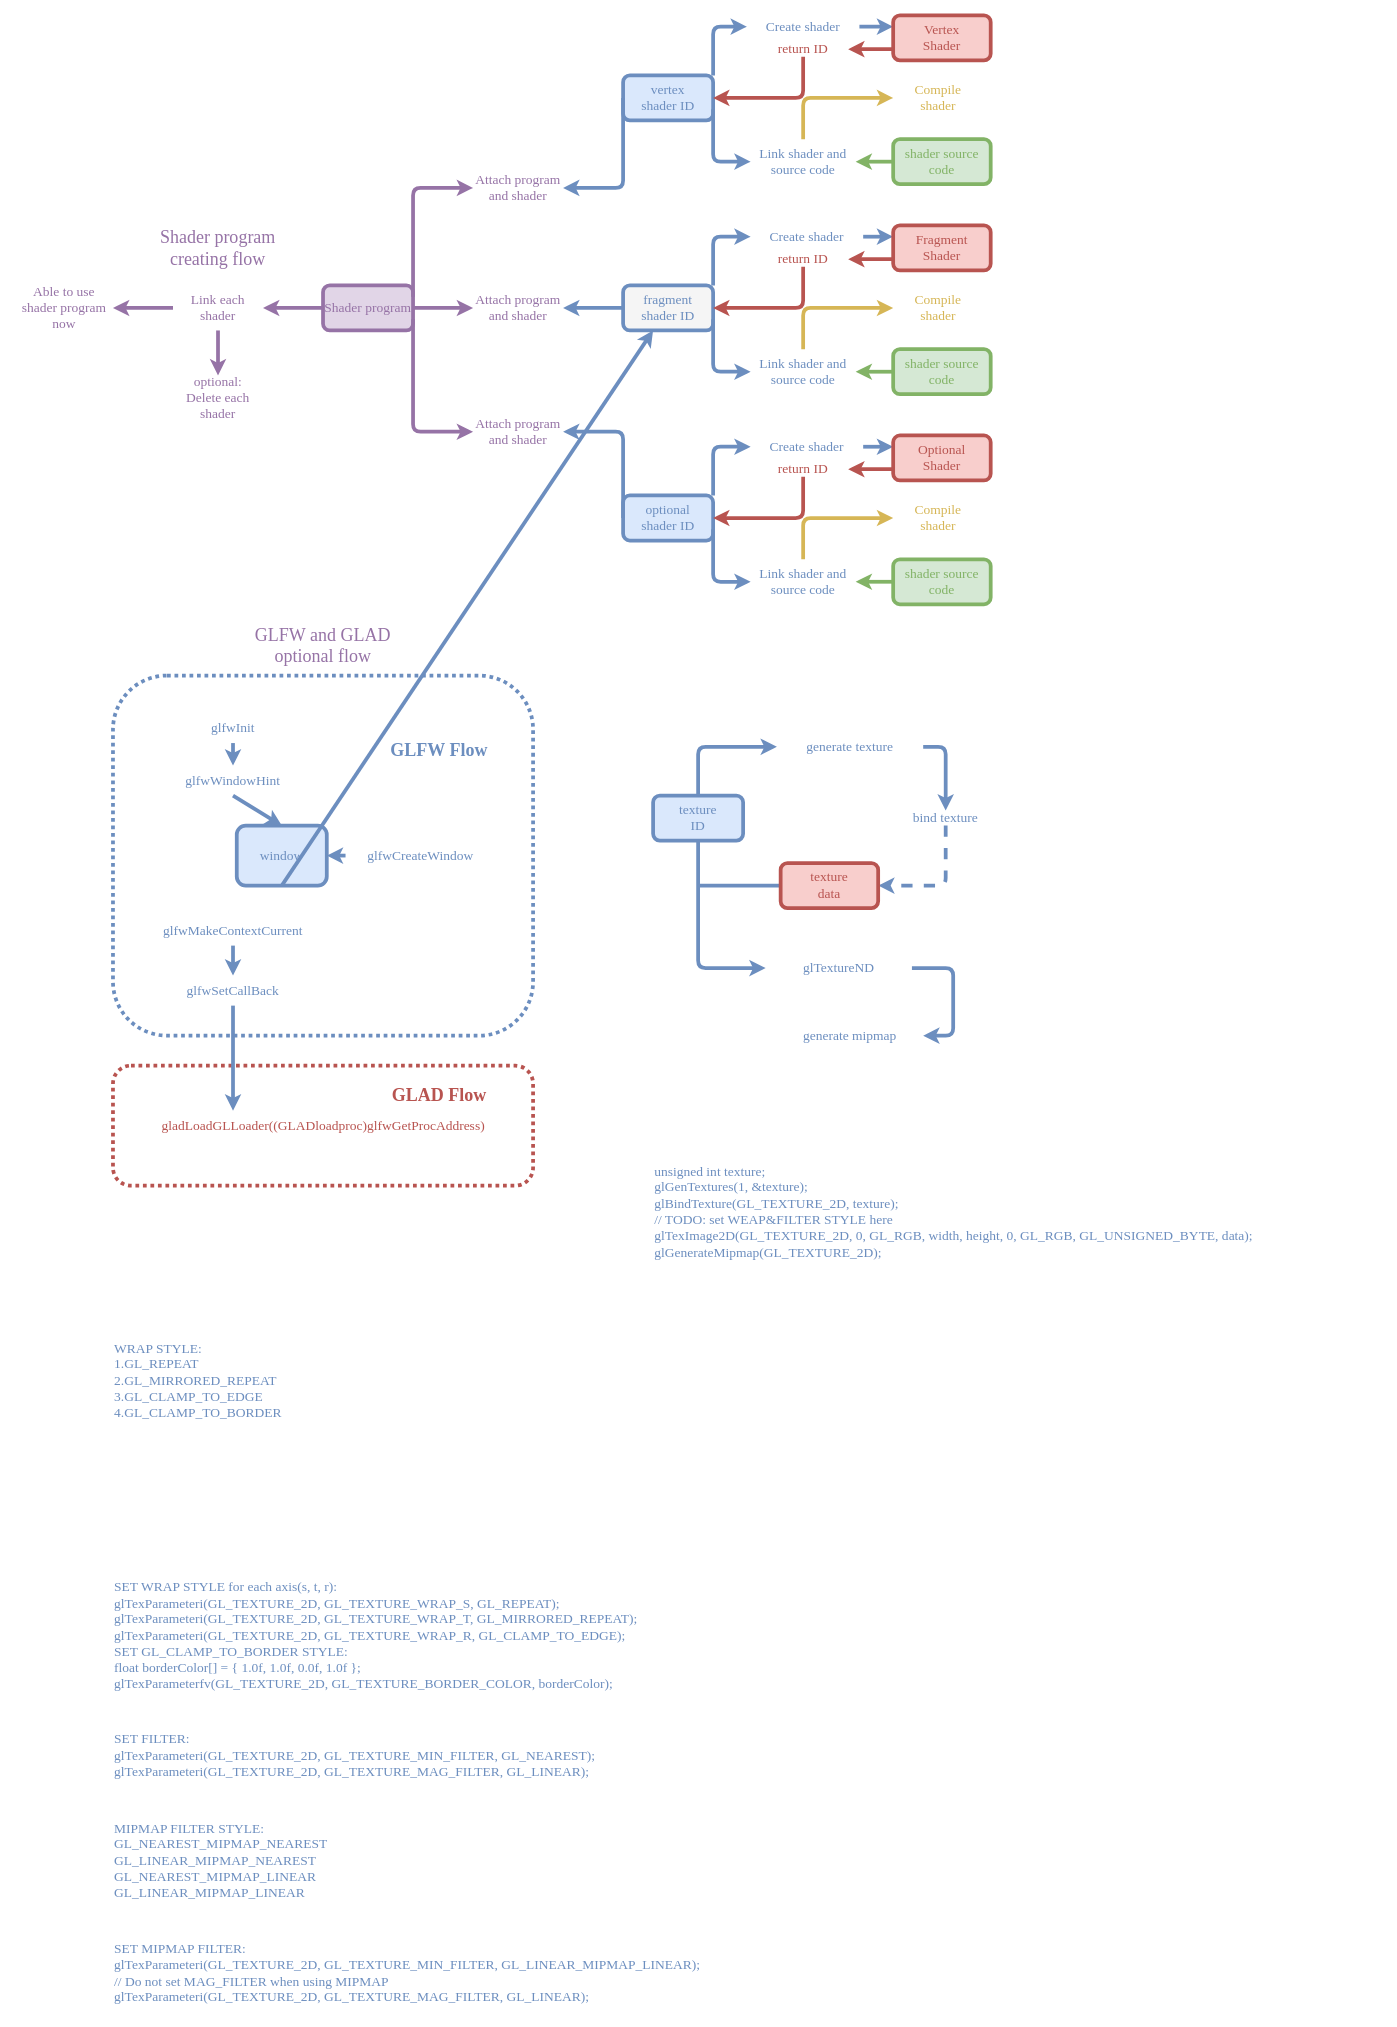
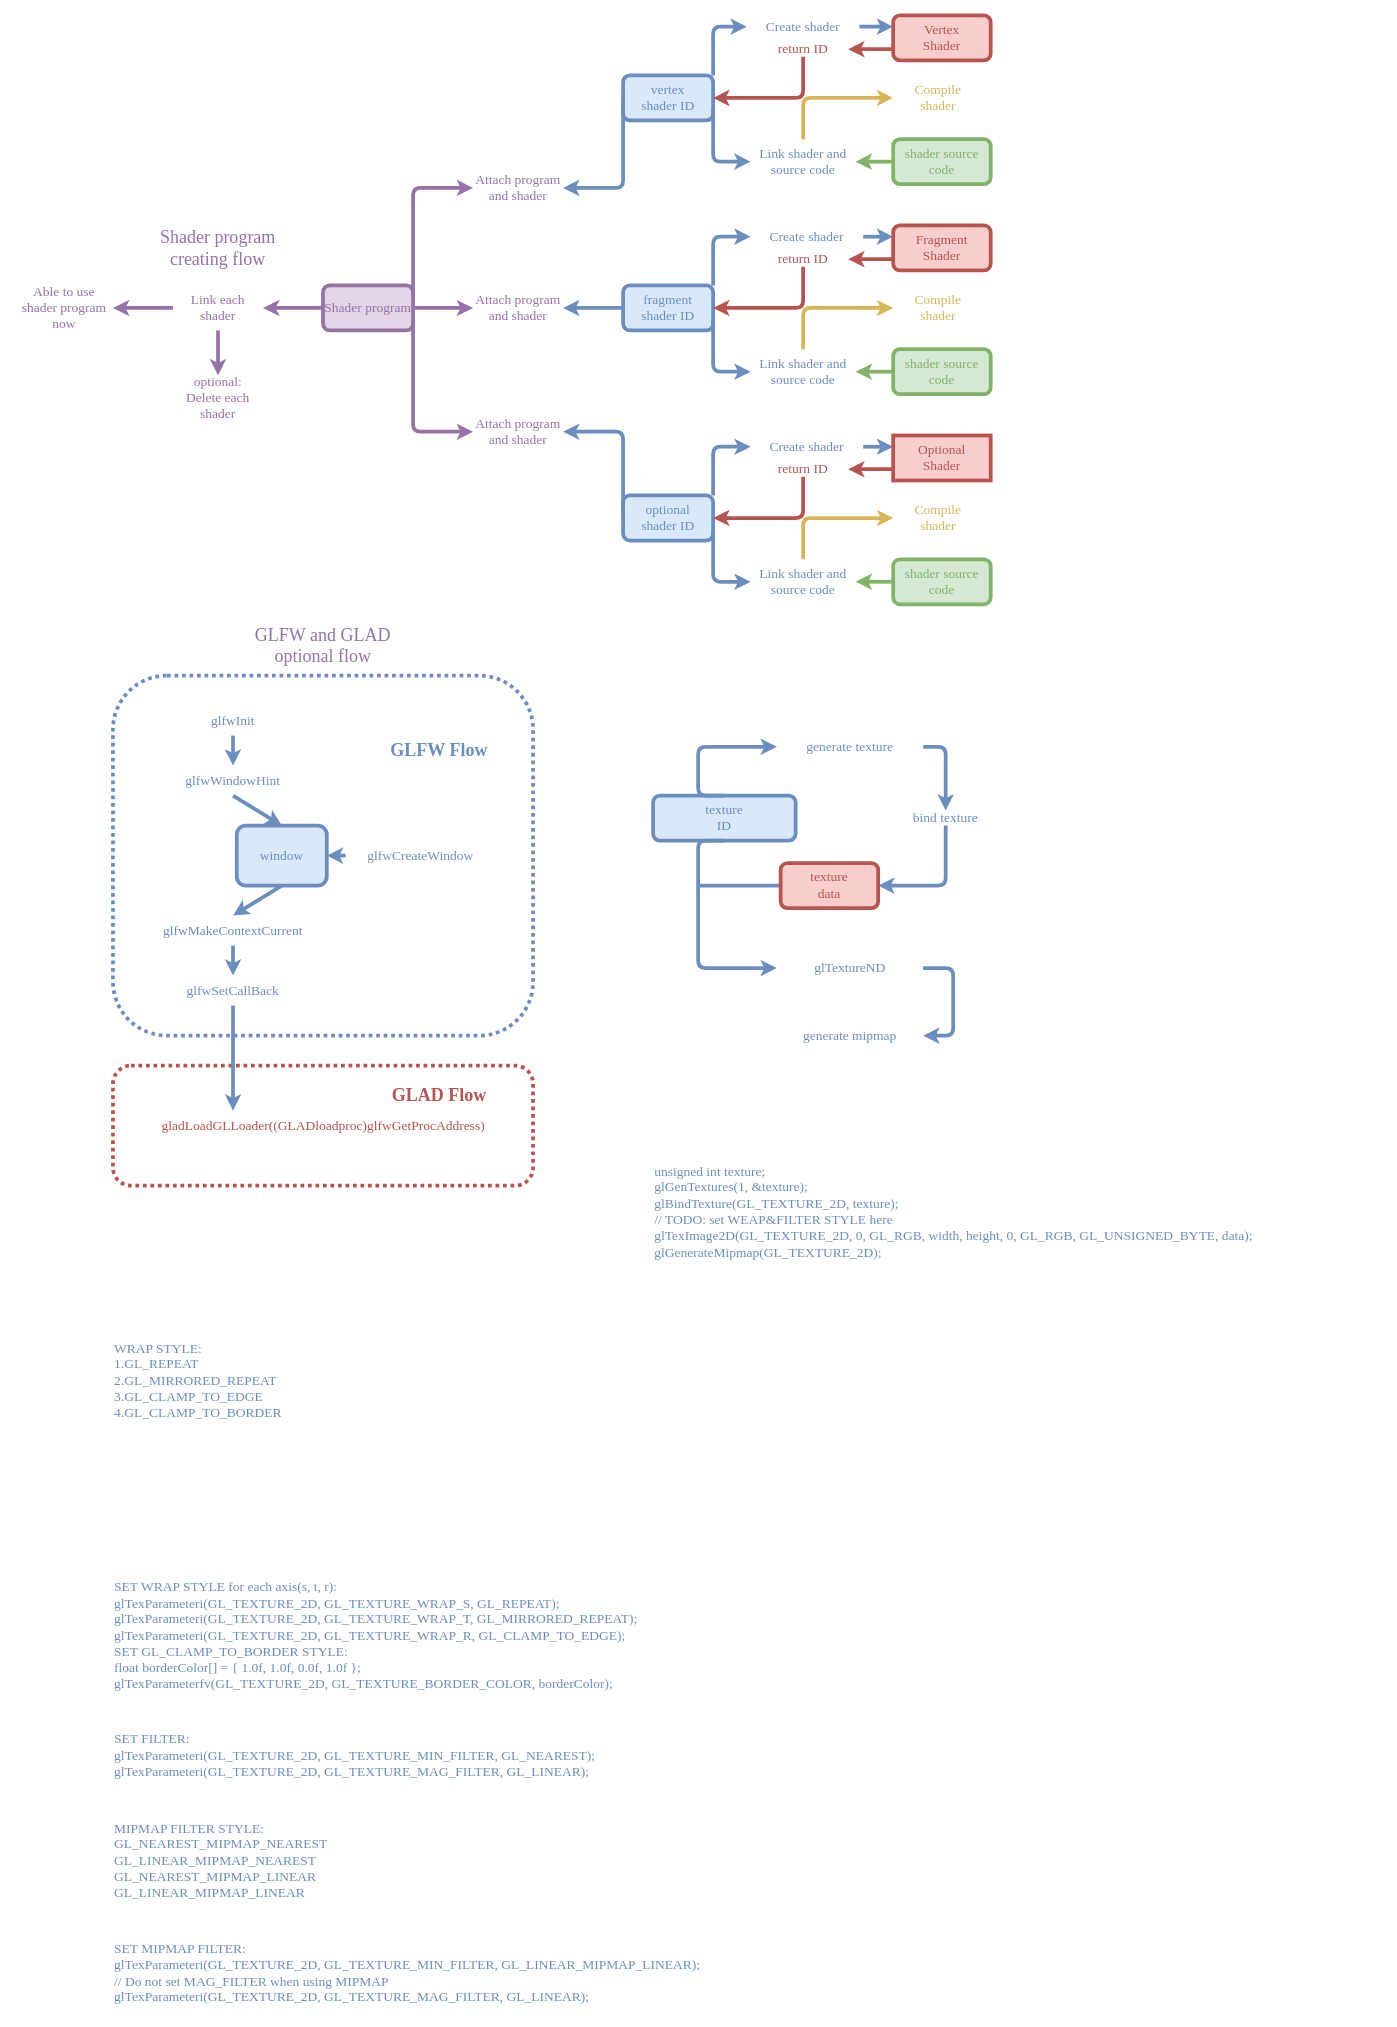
- <mxCell id="26" value="&lt;font style=&quot;font-size: 18px&quot; color=&quot;#6c8ebf&quot; face=&quot;Lucida Console&quot;&gt;fragment&lt;br&gt;shader ID&lt;/font&gt;" style="rounded=1;whiteSpace=wrap;html=1;strokeWidth=5;fillColor=#f5f5f5;strokeColor=#6C8EBF;" vertex="1" parent="1"><mxGeometry x="830" y="380" width="120" height="60" as="geometry" /></mxCell>
+ <mxCell id="26" value="&lt;font style=&quot;font-size: 18px&quot; color=&quot;#6c8ebf&quot; face=&quot;Lucida Console&quot;&gt;fragment&lt;br&gt;shader ID&lt;/font&gt;" style="rounded=1;whiteSpace=wrap;html=1;strokeWidth=5;fillColor=#dae8fc;strokeColor=#6C8EBF;" vertex="1" parent="1"><mxGeometry x="830" y="380" width="120" height="60" as="geometry" /></mxCell>
- <mxCell id="41" value="&lt;font style=&quot;font-size: 18px&quot; color=&quot;#b85450&quot; face=&quot;Lucida Console&quot;&gt;Optional&lt;br&gt;Shader&lt;/font&gt;" style="rounded=1;whiteSpace=wrap;html=1;strokeWidth=5;fillColor=#f8cecc;strokeColor=#B85450;" vertex="1" parent="1"><mxGeometry x="1190" y="580" width="130" height="60" as="geometry" /></mxCell>
+ <mxCell id="41" value="&lt;font style=&quot;font-size: 18px&quot; color=&quot;#b85450&quot; face=&quot;Lucida Console&quot;&gt;Optional&lt;br&gt;Shader&lt;/font&gt;" style="whiteSpace=wrap;html=1;strokeWidth=5;fillColor=#f8cecc;strokeColor=#B85450;rounded=0;" vertex="1" parent="1"><mxGeometry x="1190" y="580" width="130" height="60" as="geometry" /></mxCell>
- <mxCell id="79" value="" style="endArrow=classic;html=1;strokeColor=#6C8EBF;strokeWidth=5;exitX=0.5;exitY=1;exitDx=0;exitDy=0;" edge="1" parent="1" source="73" target="26"><mxGeometry width="50" height="50" relative="1" as="geometry"><mxPoint x="510" y="1230" as="sourcePoint" /><mxPoint x="560" y="1180" as="targetPoint" /></mxGeometry></mxCell>
+ <mxCell id="79" value="" style="endArrow=classic;html=1;strokeColor=#6C8EBF;strokeWidth=5;exitX=0.5;exitY=1;exitDx=0;exitDy=0;entryX=0.5;entryY=0;entryDx=0;entryDy=0;" edge="1" parent="1" source="73" target="75"><mxGeometry width="50" height="50" relative="1" as="geometry"><mxPoint x="510" y="1230" as="sourcePoint" /><mxPoint x="560" y="1180" as="targetPoint" /></mxGeometry></mxCell>
- <mxCell id="70" value="&lt;font style=&quot;font-size: 18px&quot;&gt;&lt;font color=&quot;#6c8ebf&quot; face=&quot;Lucida Console&quot;&gt;glfwInit&lt;/font&gt;&lt;br&gt;&lt;/font&gt;" style="text;html=1;strokeColor=none;fillColor=none;align=center;verticalAlign=middle;whiteSpace=wrap;rounded=0;" vertex="1" parent="1"><mxGeometry x="245" y="950" width="130" height="40" as="geometry" /></mxCell>
+ <mxCell id="70" value="&lt;font style=&quot;font-size: 18px&quot;&gt;&lt;font color=&quot;#6c8ebf&quot; face=&quot;Lucida Console&quot;&gt;glfwInit&lt;/font&gt;&lt;br&gt;&lt;/font&gt;" style="text;html=1;strokeColor=none;fillColor=none;align=center;verticalAlign=middle;whiteSpace=wrap;rounded=0;" vertex="1" parent="1"><mxGeometry x="245" y="940" width="130" height="40" as="geometry" /></mxCell>
- <mxCell id="85" value="&lt;font style=&quot;font-size: 18px&quot; color=&quot;#6c8ebf&quot; face=&quot;Lucida Console&quot;&gt;texture&lt;br&gt;ID&lt;/font&gt;" style="rounded=1;whiteSpace=wrap;html=1;strokeWidth=5;fillColor=#dae8fc;strokeColor=#6C8EBF;" vertex="1" parent="1"><mxGeometry x="870" y="1060" width="120" height="60" as="geometry" /></mxCell>
+ <mxCell id="85" value="&lt;font style=&quot;font-size: 18px&quot; color=&quot;#6c8ebf&quot; face=&quot;Lucida Console&quot;&gt;texture&lt;br&gt;ID&lt;/font&gt;" style="rounded=1;whiteSpace=wrap;html=1;strokeWidth=5;fillColor=#dae8fc;strokeColor=#6C8EBF;" vertex="1" parent="1"><mxGeometry x="870" y="1060" width="190" height="60" as="geometry" /></mxCell>
- <mxCell id="89" value="" style="endArrow=classic;html=1;fillColor=#dae8fc;strokeColor=#6c8ebf;strokeWidth=5;exitX=0.5;exitY=1;exitDx=0;exitDy=0;edgeStyle=orthogonalEdgeStyle;entryX=1;entryY=0.5;entryDx=0;entryDy=0;dashed=1;" edge="1" parent="1" source="90" target="93"><mxGeometry width="50" height="50" relative="1" as="geometry"><mxPoint x="990" y="1160" as="sourcePoint" /><mxPoint x="1040" y="1175" as="targetPoint" /><Array as="points"><mxPoint x="1260" y="1180" /></Array></mxGeometry></mxCell>
+ <mxCell id="89" value="" style="endArrow=classic;html=1;fillColor=#dae8fc;strokeColor=#6c8ebf;strokeWidth=5;exitX=0.5;exitY=1;exitDx=0;exitDy=0;edgeStyle=orthogonalEdgeStyle;entryX=1;entryY=0.5;entryDx=0;entryDy=0;" edge="1" parent="1" source="90" target="93"><mxGeometry width="50" height="50" relative="1" as="geometry"><mxPoint x="990" y="1160" as="sourcePoint" /><mxPoint x="1040" y="1175" as="targetPoint" /><Array as="points"><mxPoint x="1260" y="1180" /></Array></mxGeometry></mxCell>
- <mxCell id="94" value="&lt;font style=&quot;font-size: 18px&quot; color=&quot;#6c8ebf&quot; face=&quot;Lucida Console&quot;&gt;glTextureND&lt;/font&gt;" style="text;html=1;strokeColor=none;fillColor=none;align=center;verticalAlign=middle;whiteSpace=wrap;rounded=0;" vertex="1" parent="1"><mxGeometry x="1020" y="1280" width="195" height="20" as="geometry" /></mxCell>
+ <mxCell id="94" value="&lt;font style=&quot;font-size: 18px&quot; color=&quot;#6c8ebf&quot; face=&quot;Lucida Console&quot;&gt;glTextureND&lt;/font&gt;" style="text;html=1;strokeColor=none;fillColor=none;align=center;verticalAlign=middle;whiteSpace=wrap;rounded=0;" vertex="1" parent="1"><mxGeometry x="1035" y="1280" width="195" height="20" as="geometry" /></mxCell>
